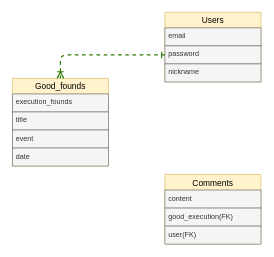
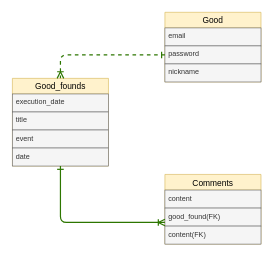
- <mxCell id="7" value="Users" style="swimlane;fontStyle=0;childLayout=stackLayout;horizontal=1;startSize=26;horizontalStack=0;resizeParent=1;resizeParentMax=0;resizeLast=0;collapsible=1;marginBottom=0;align=center;fontSize=14;fillColor=#fff2cc;strokeColor=#d6b656;fontColor=#000000;" parent="1" vertex="1"><mxGeometry x="274" y="20" width="160" height="116" as="geometry" /></mxCell>
+ <mxCell id="7" value="Good" style="swimlane;fontStyle=0;childLayout=stackLayout;horizontal=1;startSize=26;horizontalStack=0;resizeParent=1;resizeParentMax=0;resizeLast=0;collapsible=1;marginBottom=0;align=center;fontSize=14;fillColor=#fff2cc;strokeColor=#d6b656;fontColor=#000000;" parent="1" vertex="1"><mxGeometry x="274" y="20" width="160" height="116" as="geometry" /></mxCell>
- <mxCell id="3" value="execution_founds" style="text;strokeColor=#666666;fillColor=#f5f5f5;spacingLeft=4;spacingRight=4;overflow=hidden;rotatable=0;points=[[0,0.5],[1,0.5]];portConstraint=eastwest;fontSize=12;fontColor=#333333;" parent="2" vertex="1"><mxGeometry y="26" width="160" height="30" as="geometry" /></mxCell>
+ <mxCell id="3" value="execution_date" style="text;strokeColor=#666666;fillColor=#f5f5f5;spacingLeft=4;spacingRight=4;overflow=hidden;rotatable=0;points=[[0,0.5],[1,0.5]];portConstraint=eastwest;fontSize=12;fontColor=#333333;" parent="2" vertex="1"><mxGeometry y="26" width="160" height="30" as="geometry" /></mxCell>
- <mxCell id="13" value="good_execution(FK)" style="text;strokeColor=#666666;fillColor=#f5f5f5;spacingLeft=4;spacingRight=4;overflow=hidden;rotatable=0;points=[[0,0.5],[1,0.5]];portConstraint=eastwest;fontSize=12;fontColor=#333333;" parent="11" vertex="1"><mxGeometry y="56" width="160" height="30" as="geometry" /></mxCell>
+ <mxCell id="13" value="good_found(FK)" style="text;strokeColor=#666666;fillColor=#f5f5f5;spacingLeft=4;spacingRight=4;overflow=hidden;rotatable=0;points=[[0,0.5],[1,0.5]];portConstraint=eastwest;fontSize=12;fontColor=#333333;" parent="11" vertex="1"><mxGeometry y="56" width="160" height="30" as="geometry" /></mxCell>
+ <mxCell id="15" style="edgeStyle=orthogonalEdgeStyle;html=1;elbow=vertical;endArrow=ERoneToMany;endFill=0;startArrow=ERone;startFill=0;fillColor=#60a917;strokeColor=#2D7600;strokeWidth=2;endSize=8;startSize=8;" parent="1" source="2" target="11" edge="1"><mxGeometry relative="1" as="geometry"><mxPoint x="180" y="370" as="targetPoint" /><mxPoint x="100" y="250" as="sourcePoint" /><Array as="points"><mxPoint x="100" y="370" /></Array></mxGeometry></mxCell>
- <mxCell id="14" value="user(FK)" style="text;strokeColor=#666666;fillColor=#f5f5f5;spacingLeft=4;spacingRight=4;overflow=hidden;rotatable=0;points=[[0,0.5],[1,0.5]];portConstraint=eastwest;fontSize=12;fontColor=#333333;" parent="11" vertex="1"><mxGeometry y="86" width="160" height="30" as="geometry" /></mxCell>
+ <mxCell id="14" value="content(FK)" style="text;strokeColor=#666666;fillColor=#f5f5f5;spacingLeft=4;spacingRight=4;overflow=hidden;rotatable=0;points=[[0,0.5],[1,0.5]];portConstraint=eastwest;fontSize=12;fontColor=#333333;" parent="11" vertex="1"><mxGeometry y="86" width="160" height="30" as="geometry" /></mxCell>
